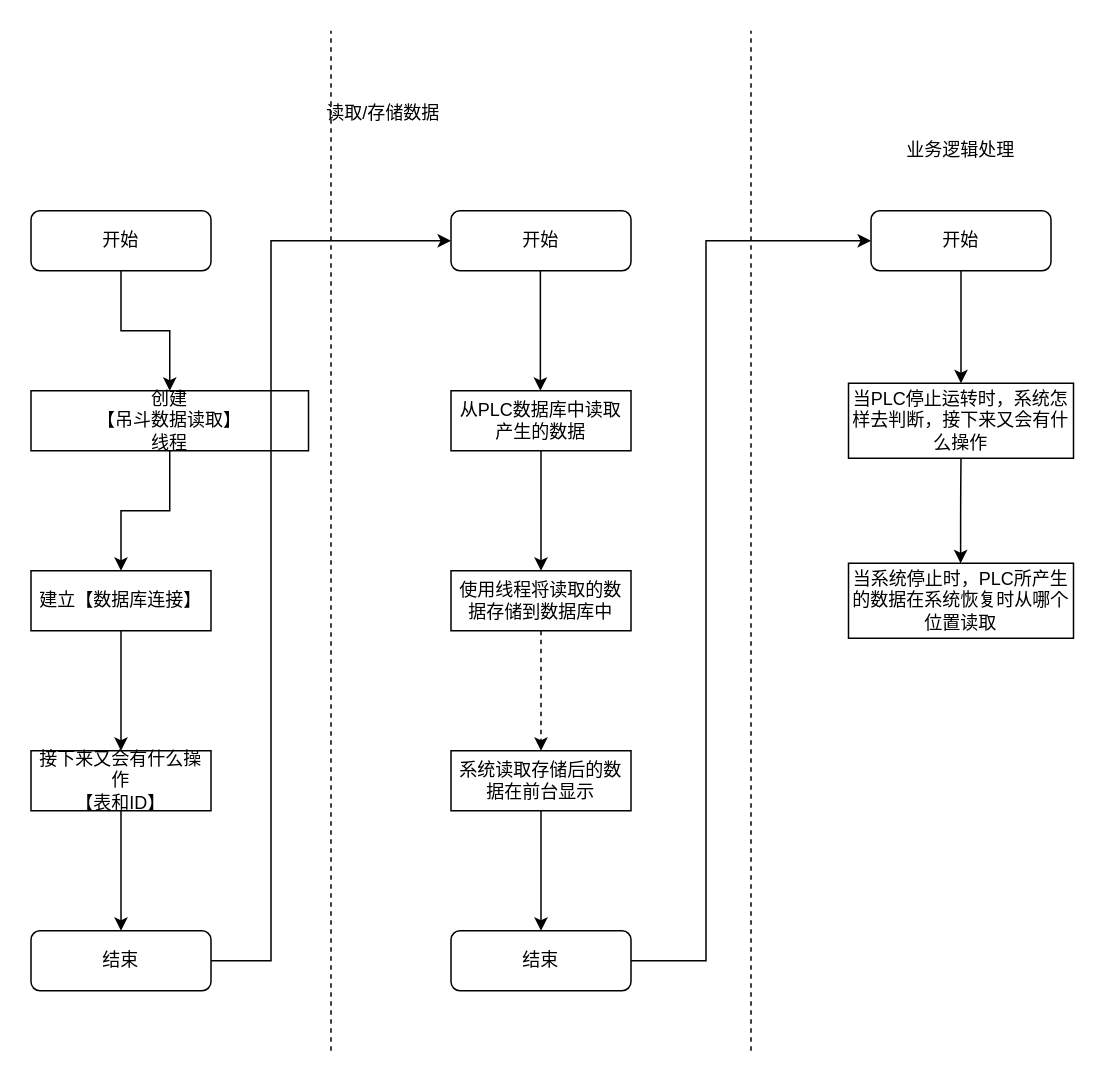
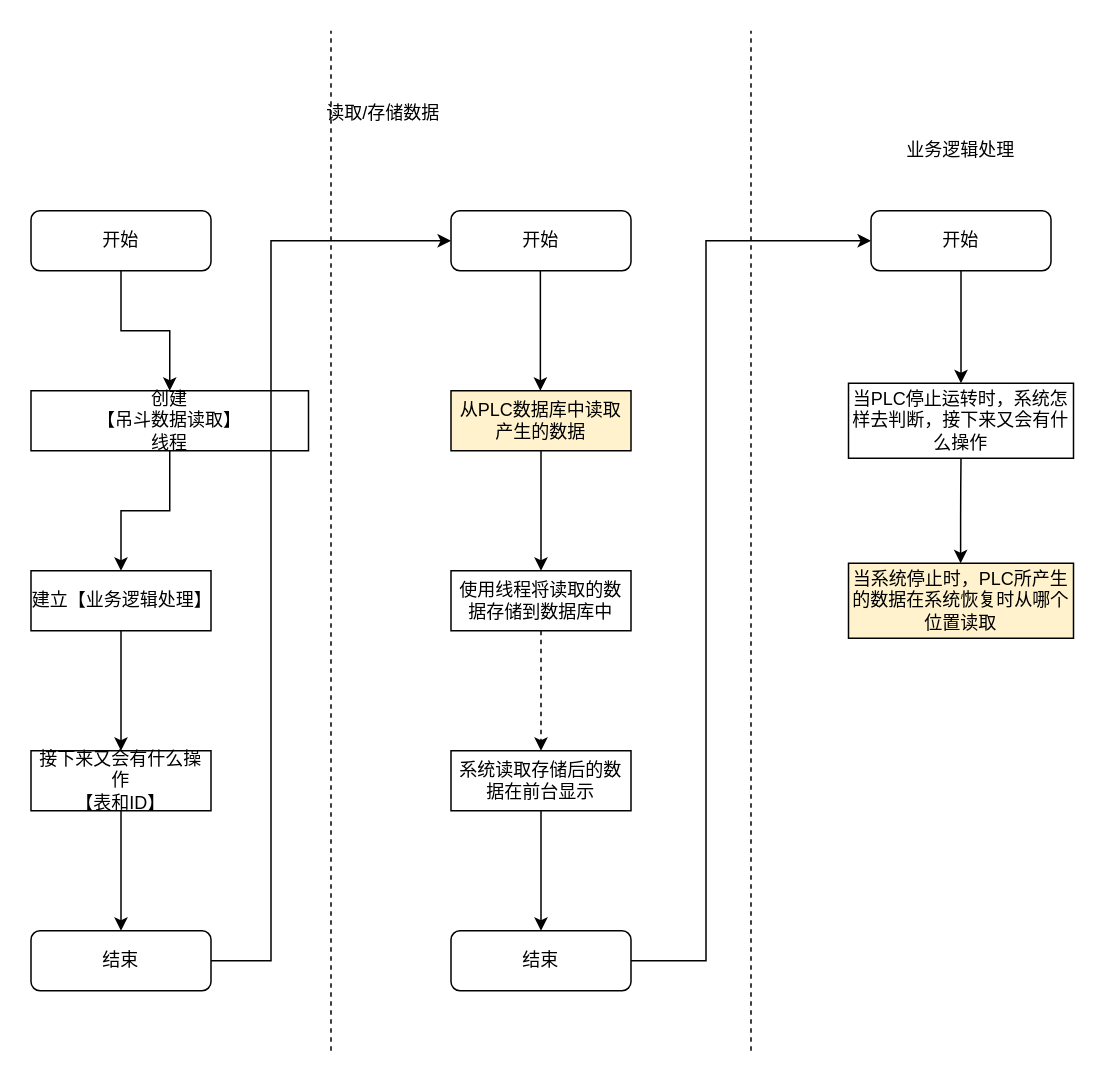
- <mxCell id="8" value="从PLC数据库中读取产生的数据" style="rounded=0;whiteSpace=wrap;html=1;" parent="1" vertex="1"><mxGeometry x="300" y="260" width="120" height="40" as="geometry" /></mxCell>
+ <mxCell id="8" value="从PLC数据库中读取产生的数据" style="rounded=0;whiteSpace=wrap;html=1;fillColor=#fff2cc;" parent="1" vertex="1"><mxGeometry x="300" y="260" width="120" height="40" as="geometry" /></mxCell>
- <mxCell id="14" value="建立【数据库连接】" style="rounded=0;whiteSpace=wrap;html=1;" parent="1" vertex="1"><mxGeometry x="20" y="380" width="120" height="40" as="geometry" /></mxCell>
+ <mxCell id="14" value="建立【业务逻辑处理】" style="rounded=0;whiteSpace=wrap;html=1;" parent="1" vertex="1"><mxGeometry x="20" y="380" width="120" height="40" as="geometry" /></mxCell>
- <mxCell id="28" value="当系统停止时，PLC所产生的数据在系统恢复时从哪个位置读取" style="rounded=0;whiteSpace=wrap;html=1;" parent="1" vertex="1"><mxGeometry x="565" y="375" width="150" height="50" as="geometry" /></mxCell>
+ <mxCell id="28" value="当系统停止时，PLC所产生的数据在系统恢复时从哪个位置读取" style="rounded=0;whiteSpace=wrap;html=1;fillColor=#fff2cc;" parent="1" vertex="1"><mxGeometry x="565" y="375" width="150" height="50" as="geometry" /></mxCell>
